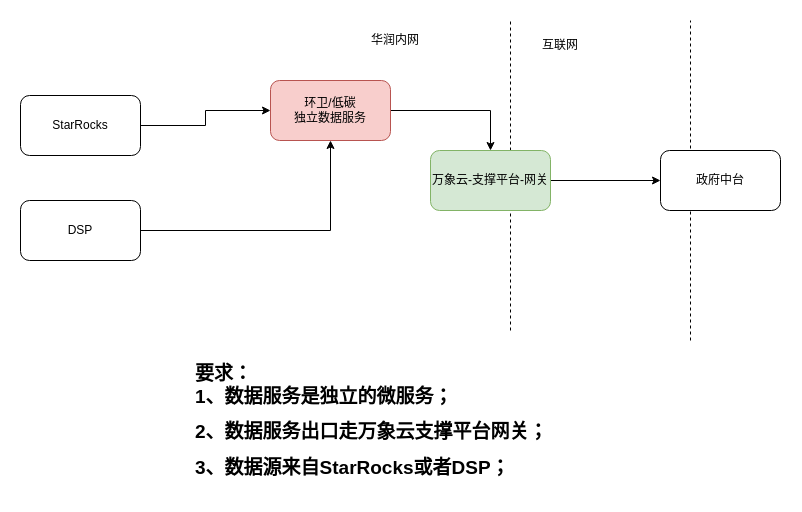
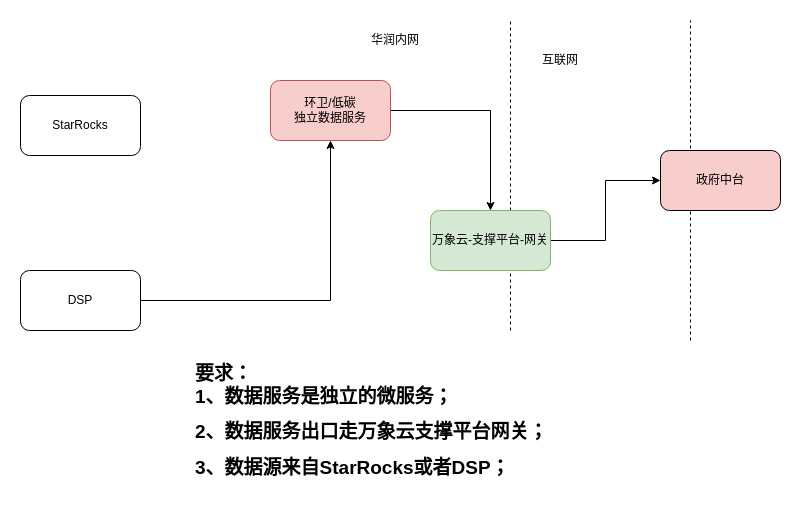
- <mxCell id="10" value="互联网" style="text;html=1;strokeColor=none;fillColor=none;align=center;verticalAlign=middle;whiteSpace=wrap;rounded=0;" vertex="1" parent="1"><mxGeometry x="530" y="30" width="60" height="30" as="geometry" /></mxCell>
+ <mxCell id="10" value="互联网" style="text;html=1;strokeColor=none;fillColor=none;align=center;verticalAlign=middle;whiteSpace=wrap;rounded=0;" vertex="1" parent="1"><mxGeometry x="530" y="45" width="60" height="30" as="geometry" /></mxCell>
- <mxCell id="11" value="" style="edgeStyle=orthogonalEdgeStyle;rounded=0;orthogonalLoop=1;jettySize=auto;html=1;" edge="1" parent="1" source="12" target="7"><mxGeometry relative="1" as="geometry" /></mxCell>
- <mxCell id="5" value="万象云-支撑平台-网关" style="rounded=1;whiteSpace=wrap;html=1;fillColor=#d5e8d4;strokeColor=#82b366;" vertex="1" parent="1"><mxGeometry x="430" y="150" width="120" height="60" as="geometry" /></mxCell>
+ <mxCell id="5" value="万象云-支撑平台-网关" style="rounded=1;whiteSpace=wrap;html=1;fillColor=#d5e8d4;strokeColor=#82b366;" vertex="1" parent="1"><mxGeometry x="430" y="210" width="120" height="60" as="geometry" /></mxCell>
- <mxCell id="8" value="政府中台" style="rounded=1;whiteSpace=wrap;html=1;" vertex="1" parent="1"><mxGeometry x="660" y="150" width="120" height="60" as="geometry" /></mxCell>
+ <mxCell id="8" value="政府中台" style="rounded=1;whiteSpace=wrap;html=1;fillColor=#f8cecc;" vertex="1" parent="1"><mxGeometry x="660" y="150" width="120" height="60" as="geometry" /></mxCell>
- <mxCell id="14" value="DSP" style="rounded=1;whiteSpace=wrap;html=1;" vertex="1" parent="1"><mxGeometry x="20" y="200" width="120" height="60" as="geometry" /></mxCell>
+ <mxCell id="14" value="DSP" style="rounded=1;whiteSpace=wrap;html=1;" vertex="1" parent="1"><mxGeometry x="20" y="270" width="120" height="60" as="geometry" /></mxCell>
